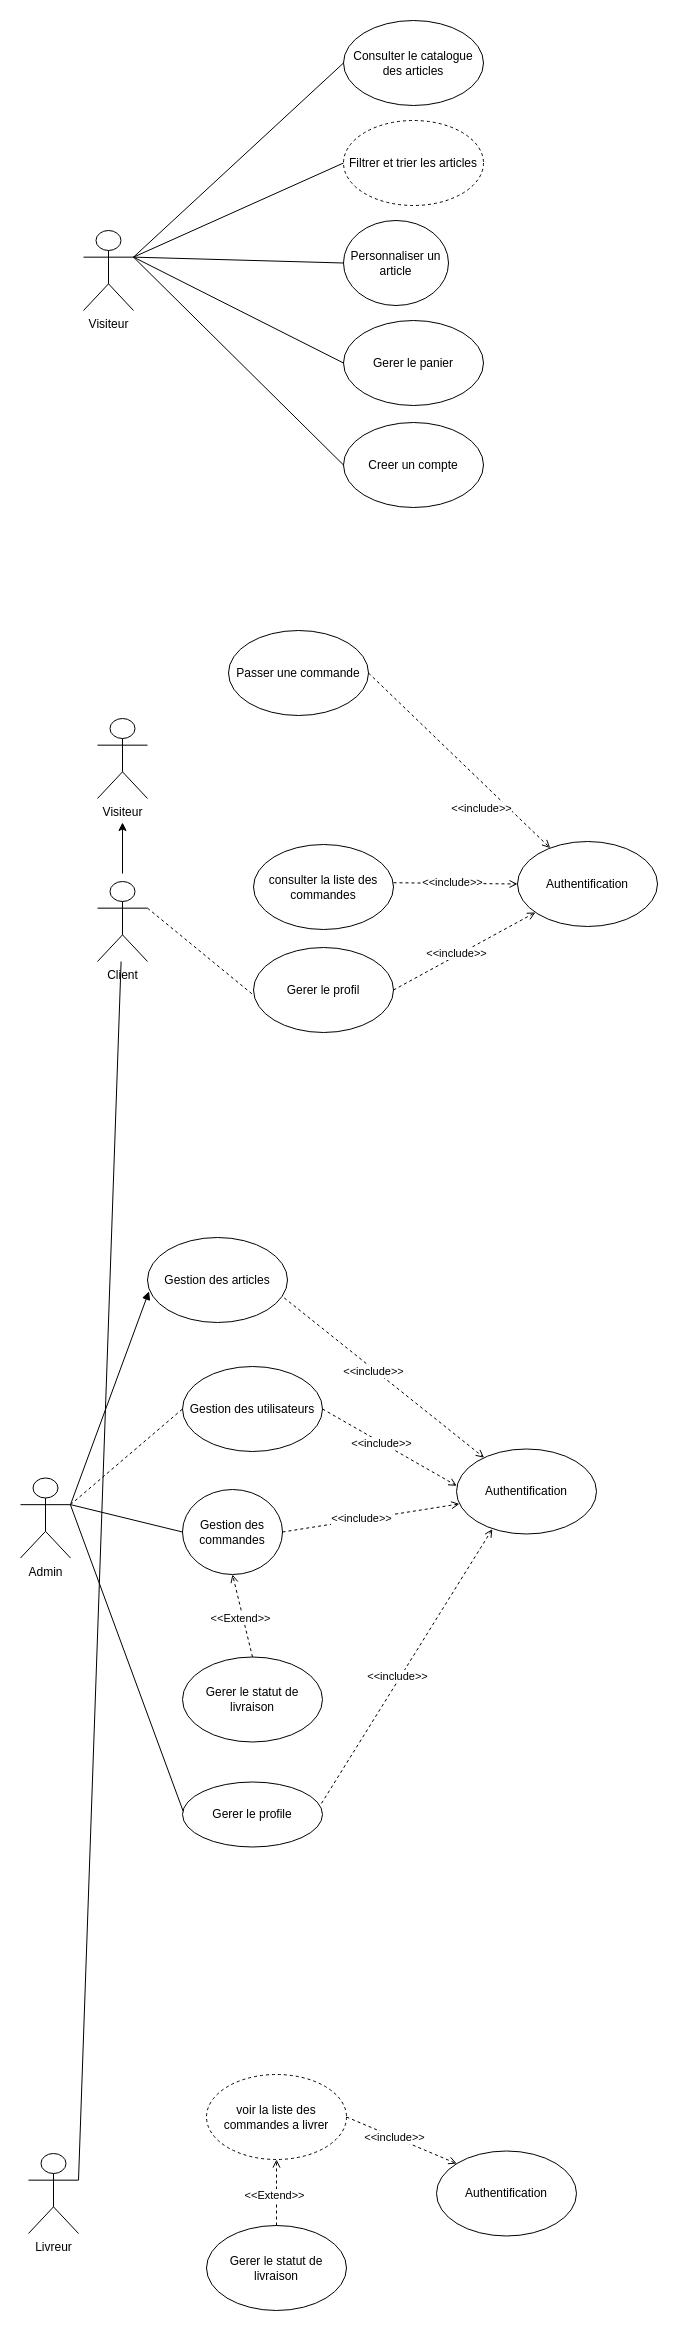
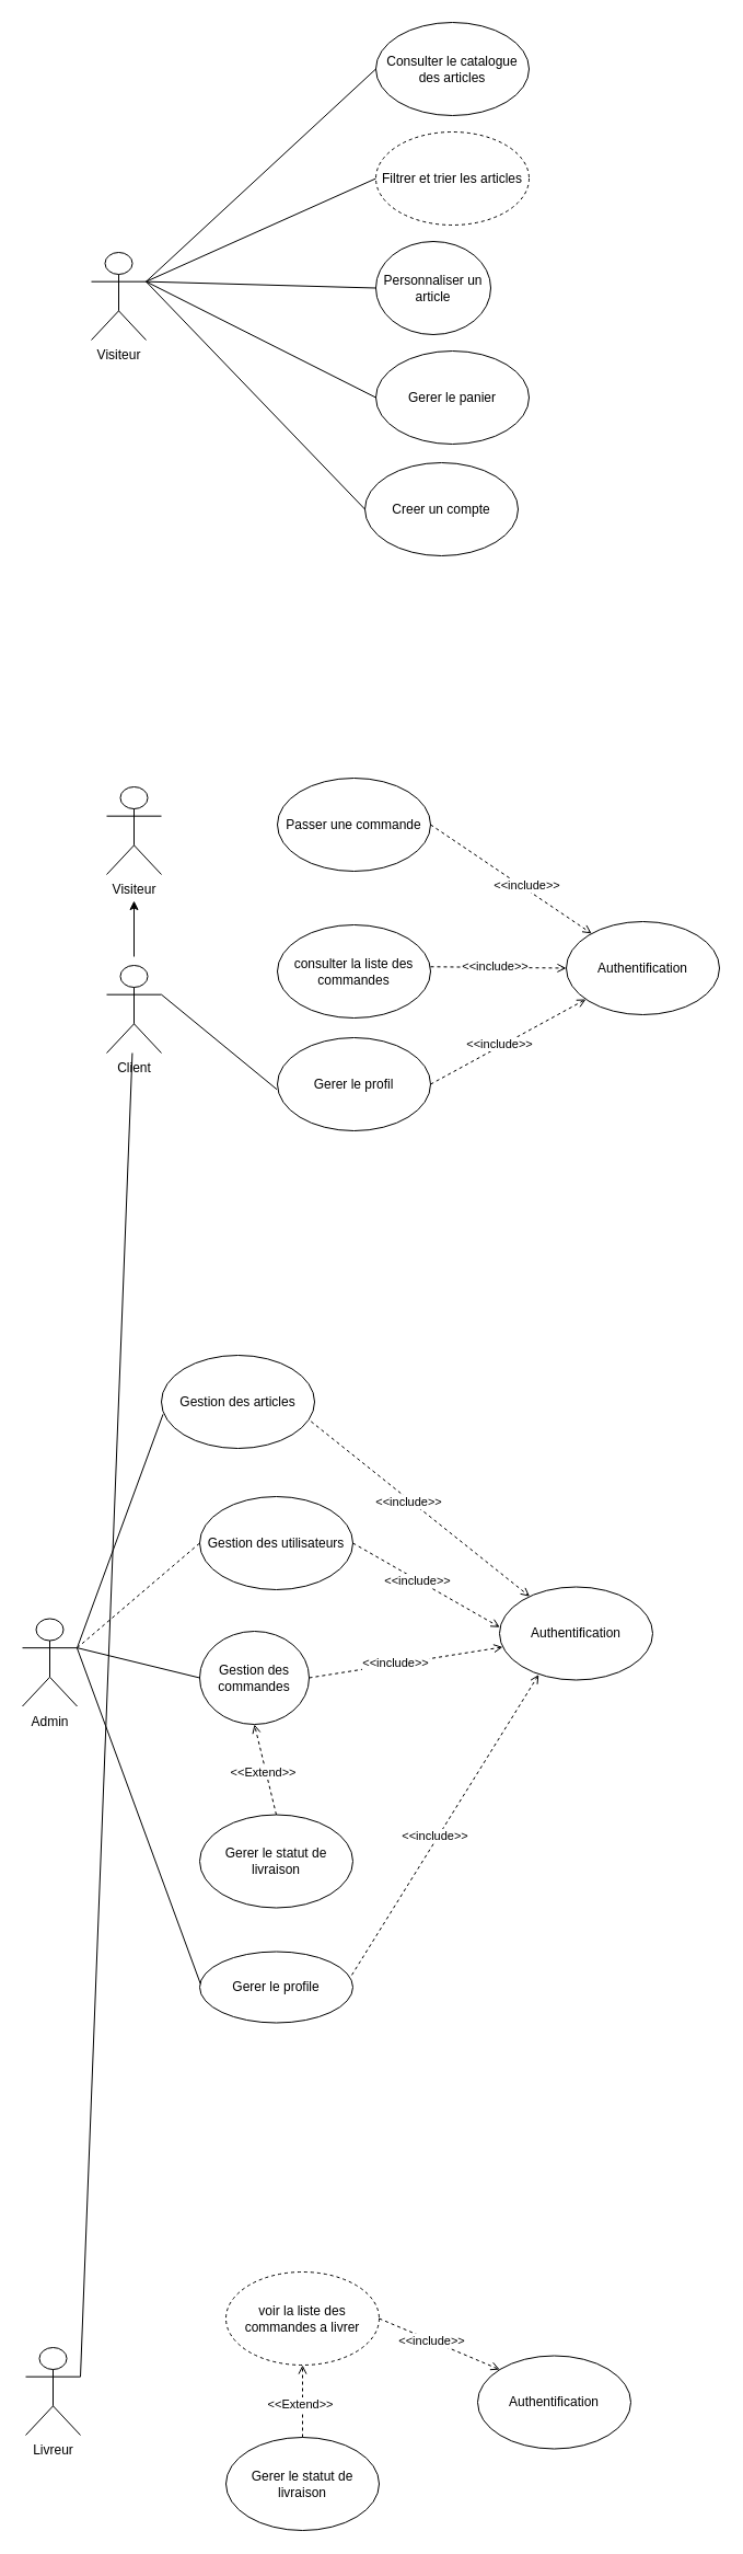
- <mxCell id="11" value="&lt;font color=&quot;#000000&quot;&gt;Creer un compte&lt;/font&gt;" style="ellipse;whiteSpace=wrap;html=1;strokeColor=#000000;fillColor=none;" parent="1" vertex="1"><mxGeometry x="343" y="422" width="140" height="85" as="geometry" /></mxCell>
+ <mxCell id="11" value="&lt;font color=&quot;#000000&quot;&gt;Creer un compte&lt;/font&gt;" style="ellipse;whiteSpace=wrap;html=1;strokeColor=#000000;fillColor=none;" parent="1" vertex="1"><mxGeometry x="333" y="422" width="140" height="85" as="geometry" /></mxCell>
- <mxCell id="16" value="&lt;font color=&quot;#000000&quot;&gt;Passer une commande&lt;/font&gt;" style="ellipse;whiteSpace=wrap;html=1;strokeColor=#000000;fillColor=none;" parent="1" vertex="1"><mxGeometry x="228" y="630" width="140" height="85" as="geometry" /></mxCell>
+ <mxCell id="16" value="&lt;font color=&quot;#000000&quot;&gt;Passer une commande&lt;/font&gt;" style="ellipse;whiteSpace=wrap;html=1;strokeColor=#000000;fillColor=none;" parent="1" vertex="1"><mxGeometry x="253" y="710" width="140" height="85" as="geometry" /></mxCell>
- <mxCell id="19" value="" style="endArrow=none;html=1;strokeColor=#000000;fontColor=#000000;exitX=1;exitY=0.333;exitDx=0;exitDy=0;exitPerimeter=0;entryX=-0.003;entryY=0.556;entryDx=0;entryDy=0;entryPerimeter=0;dashed=1;" parent="1" source="13" target="17" edge="1"><mxGeometry width="50" height="50" relative="1" as="geometry"><mxPoint x="157" y="917.667" as="sourcePoint" /><mxPoint x="297" y="935" as="targetPoint" /></mxGeometry></mxCell>
+ <mxCell id="19" value="" style="endArrow=none;html=1;strokeColor=#000000;fontColor=#000000;exitX=1;exitY=0.333;exitDx=0;exitDy=0;exitPerimeter=0;entryX=-0.003;entryY=0.556;entryDx=0;entryDy=0;entryPerimeter=0;" parent="1" source="13" target="17" edge="1"><mxGeometry width="50" height="50" relative="1" as="geometry"><mxPoint x="157" y="917.667" as="sourcePoint" /><mxPoint x="297" y="935" as="targetPoint" /></mxGeometry></mxCell>
- <mxCell id="34" value="" style="endArrow=block;html=1;strokeColor=#000000;fontColor=#000000;exitX=1;exitY=0.333;exitDx=0;exitDy=0;exitPerimeter=0;entryX=0.011;entryY=0.633;entryDx=0;entryDy=0;entryPerimeter=0;" parent="1" source="27" target="28" edge="1"><mxGeometry width="50" height="50" relative="1" as="geometry"><mxPoint x="68" y="1260.497" as="sourcePoint" /><mxPoint x="182" y="1334" as="targetPoint" /></mxGeometry></mxCell>
+ <mxCell id="34" value="" style="endArrow=none;html=1;strokeColor=#000000;fontColor=#000000;exitX=1;exitY=0.333;exitDx=0;exitDy=0;exitPerimeter=0;entryX=0.011;entryY=0.633;entryDx=0;entryDy=0;entryPerimeter=0;" parent="1" source="27" target="28" edge="1"><mxGeometry width="50" height="50" relative="1" as="geometry"><mxPoint x="68" y="1260.497" as="sourcePoint" /><mxPoint x="182" y="1334" as="targetPoint" /></mxGeometry></mxCell>
- <mxCell id="48" value="&lt;font style=&quot;background-color: rgb(255, 255, 255);&quot; color=&quot;#000000&quot;&gt;Livreur&lt;/font&gt;" style="shape=umlActor;verticalLabelPosition=bottom;verticalAlign=top;html=1;outlineConnect=0;fillColor=none;strokeColor=#000000;" vertex="1" parent="1"><mxGeometry x="28" y="2153" width="50" height="80" as="geometry" /></mxCell>
+ <mxCell id="48" value="&lt;font style=&quot;background-color: rgb(255, 255, 255);&quot; color=&quot;#000000&quot;&gt;Livreur&lt;/font&gt;" style="shape=umlActor;verticalLabelPosition=bottom;verticalAlign=top;html=1;outlineConnect=0;fillColor=none;strokeColor=#000000;" vertex="1" parent="1"><mxGeometry x="23" y="2143" width="50" height="80" as="geometry" /></mxCell>
